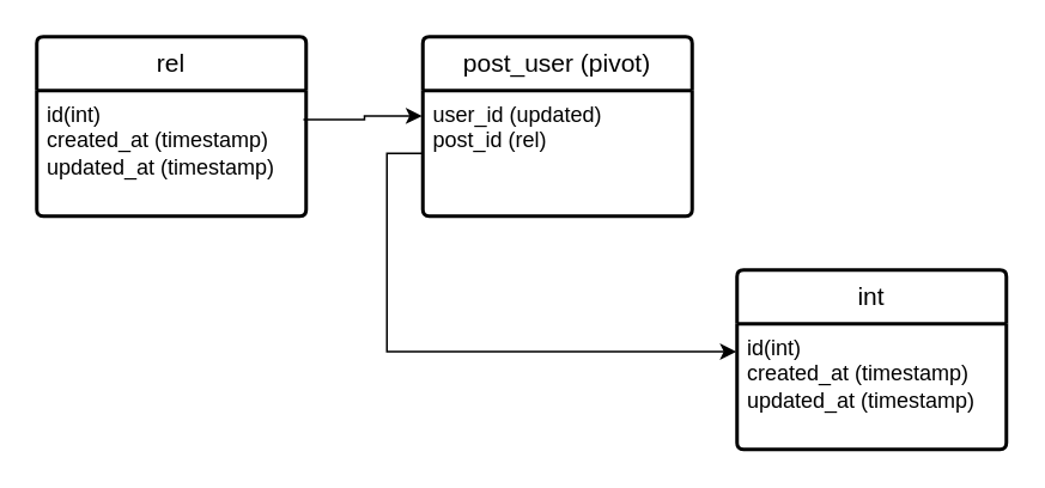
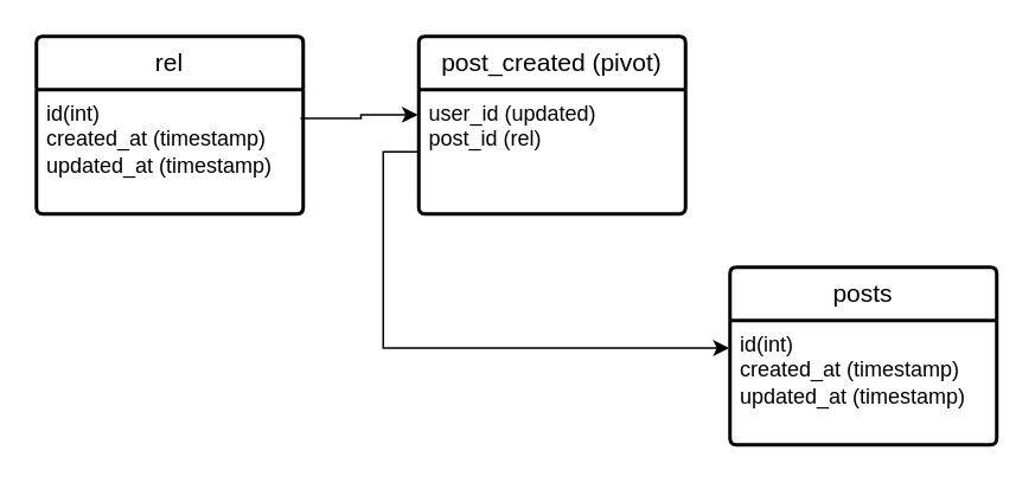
- <mxCell id="6" value="post_user (pivot)" style="swimlane;childLayout=stackLayout;horizontal=1;startSize=30;horizontalStack=0;rounded=1;fontSize=14;fontStyle=0;strokeWidth=2;resizeParent=0;resizeLast=1;shadow=0;dashed=0;align=center;arcSize=4;whiteSpace=wrap;html=1;" vertex="1" parent="1"><mxGeometry x="235" y="20" width="150" height="100" as="geometry" /></mxCell>
+ <mxCell id="6" value="post_created (pivot)" style="swimlane;childLayout=stackLayout;horizontal=1;startSize=30;horizontalStack=0;rounded=1;fontSize=14;fontStyle=0;strokeWidth=2;resizeParent=0;resizeLast=1;shadow=0;dashed=0;align=center;arcSize=4;whiteSpace=wrap;html=1;" vertex="1" parent="1"><mxGeometry x="235" y="20" width="150" height="100" as="geometry" /></mxCell>
- <mxCell id="4" value="int" style="swimlane;childLayout=stackLayout;horizontal=1;startSize=30;horizontalStack=0;rounded=1;fontSize=14;fontStyle=0;strokeWidth=2;resizeParent=0;resizeLast=1;shadow=0;dashed=0;align=center;arcSize=4;whiteSpace=wrap;html=1;" vertex="1" parent="1"><mxGeometry x="410" y="150" width="150" height="100" as="geometry" /></mxCell>
+ <mxCell id="4" value="posts" style="swimlane;childLayout=stackLayout;horizontal=1;startSize=30;horizontalStack=0;rounded=1;fontSize=14;fontStyle=0;strokeWidth=2;resizeParent=0;resizeLast=1;shadow=0;dashed=0;align=center;arcSize=4;whiteSpace=wrap;html=1;" vertex="1" parent="1"><mxGeometry x="410" y="150" width="150" height="100" as="geometry" /></mxCell>
